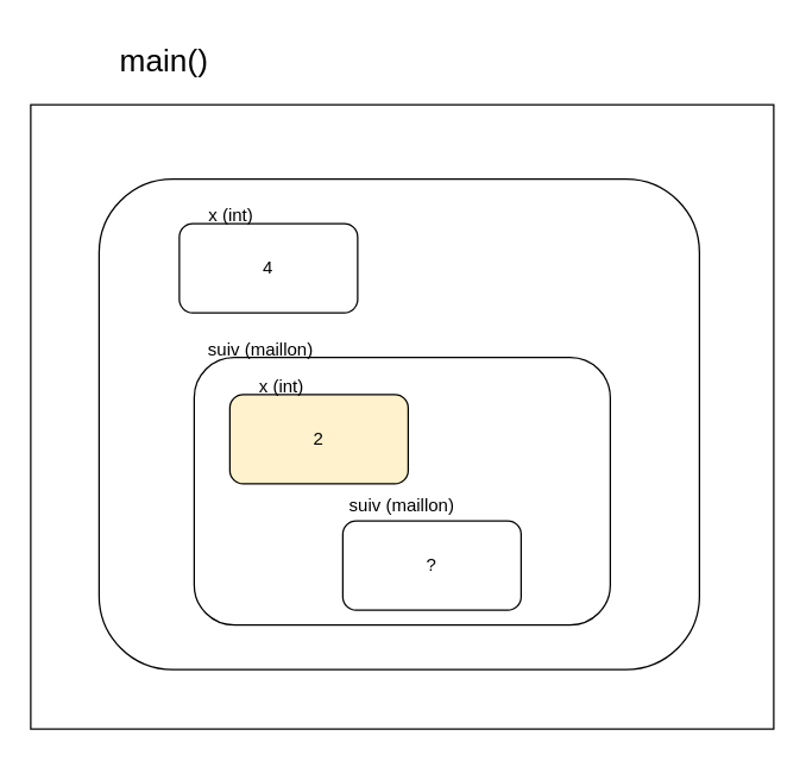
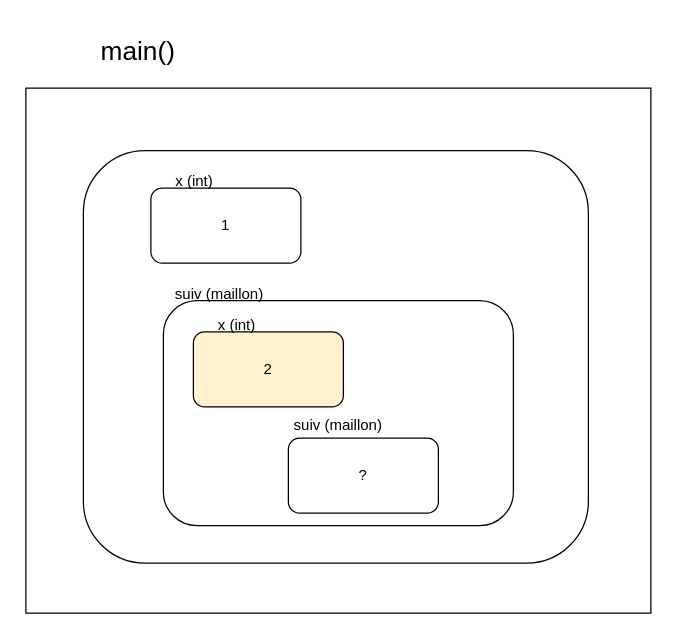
- <mxCell id="5" value="4" style="rounded=1;whiteSpace=wrap;html=1;" vertex="1" parent="1"><mxGeometry x="120" y="150" width="120" height="60" as="geometry" /></mxCell>
+ <mxCell id="5" value="1" style="rounded=1;whiteSpace=wrap;html=1;" vertex="1" parent="1"><mxGeometry x="120" y="150" width="120" height="60" as="geometry" /></mxCell>
